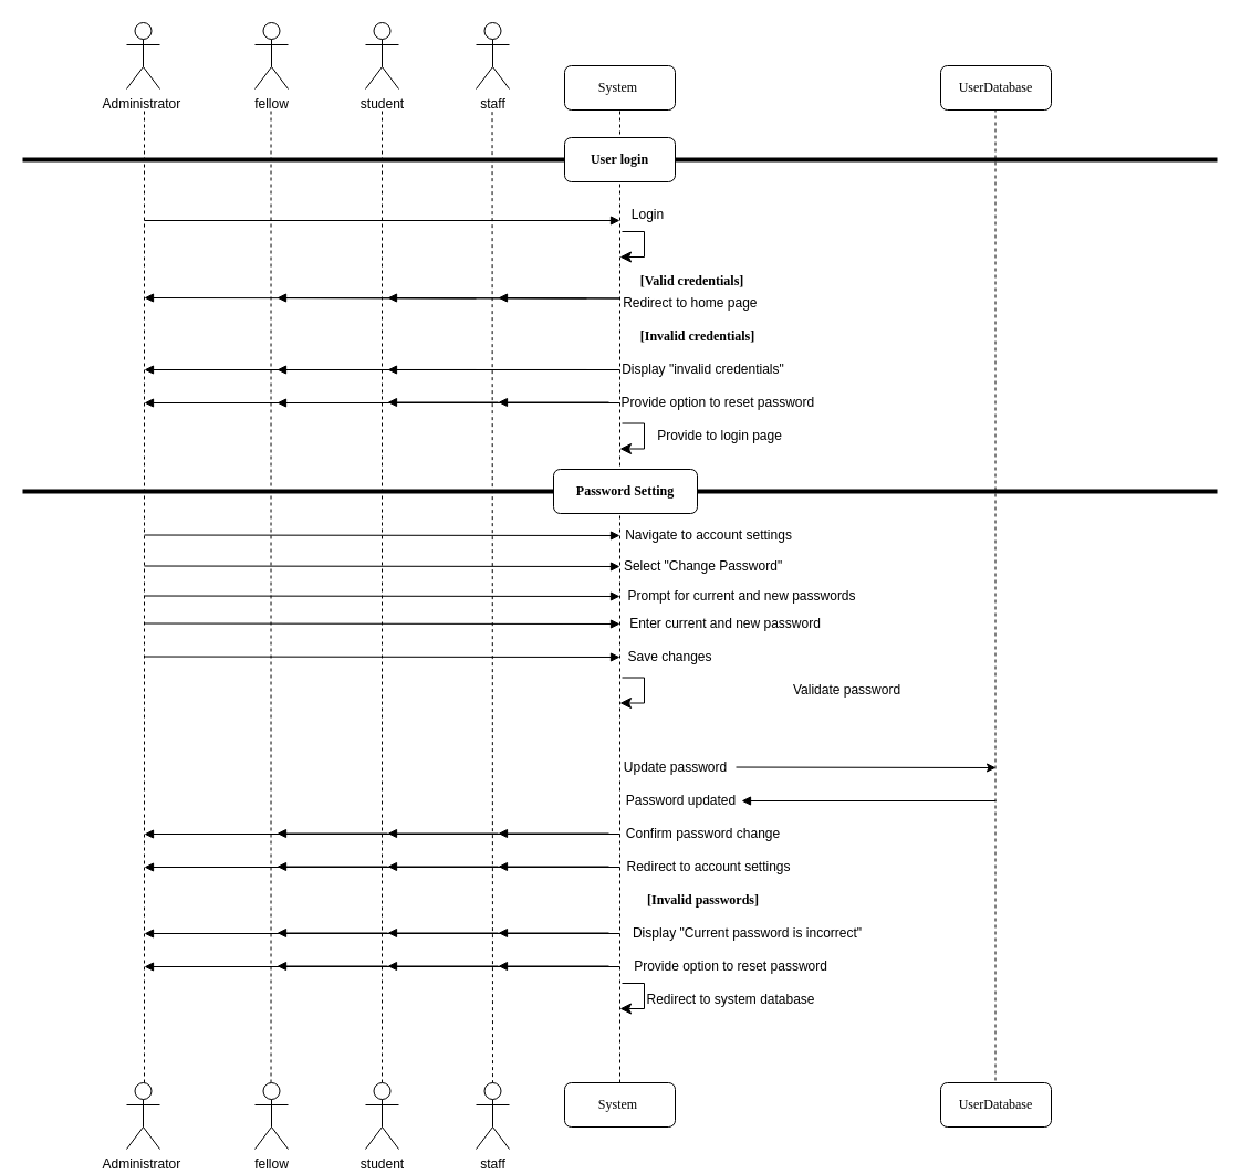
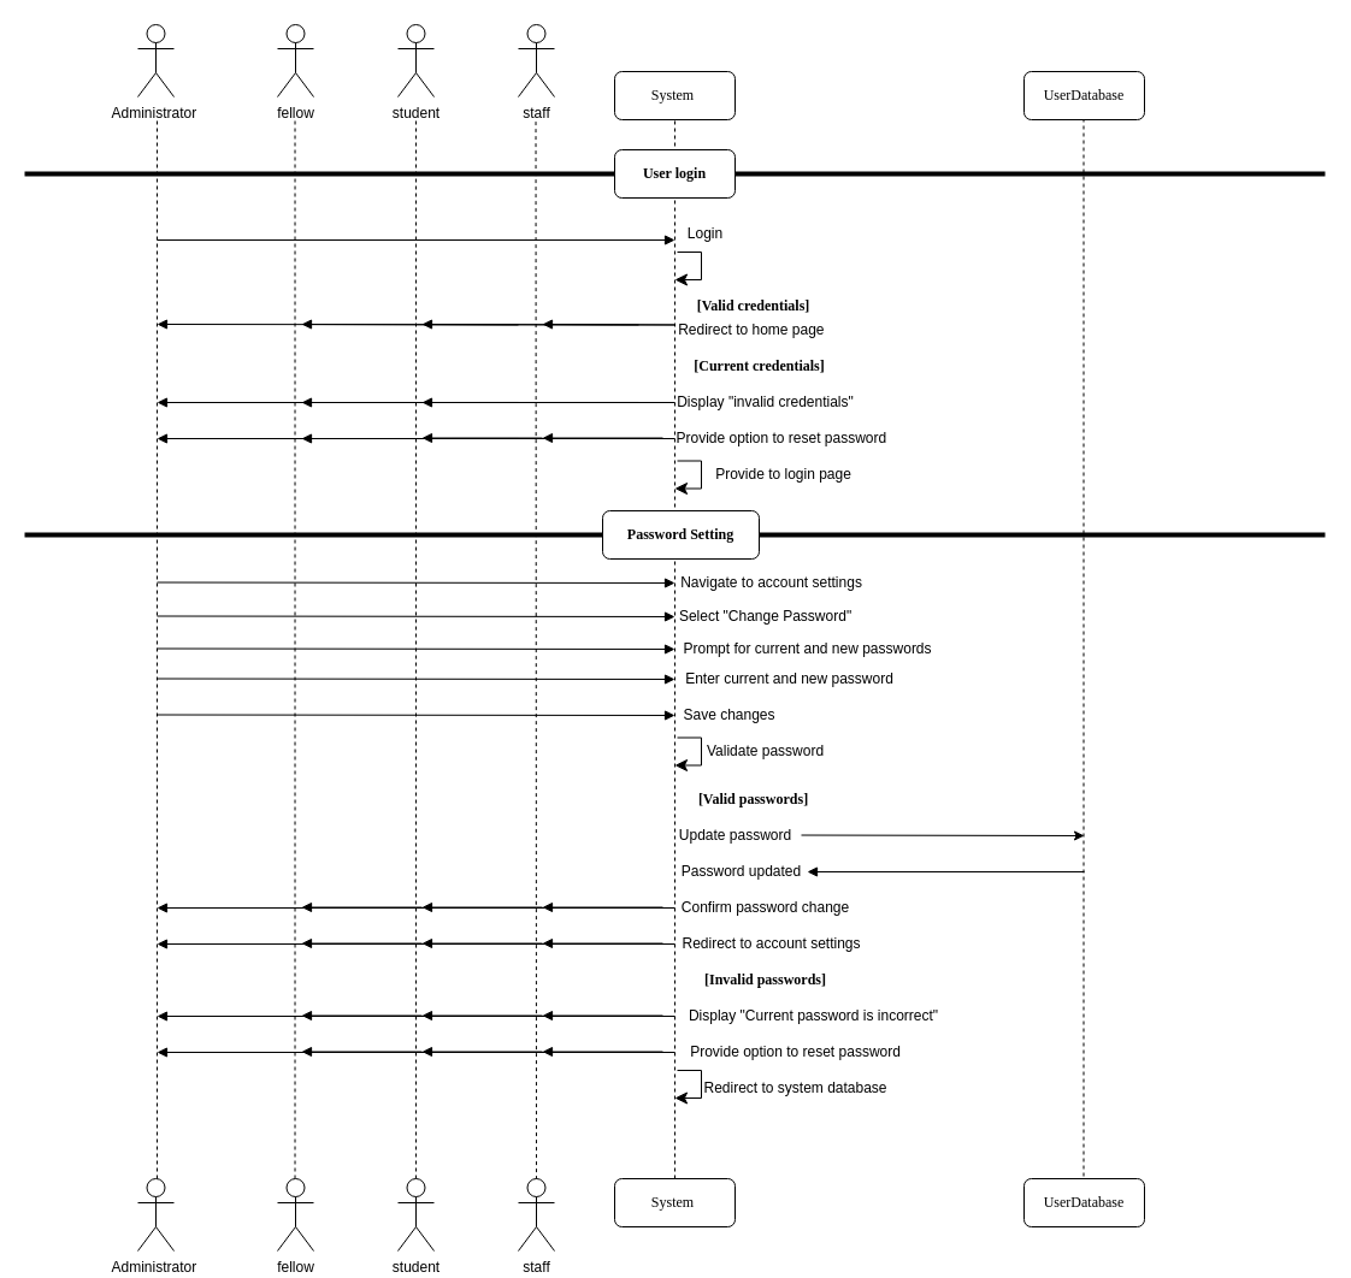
- <mxCell id="34" value="&lt;b&gt;&lt;font face=&quot;Verdana&quot;&gt;[Invalid credentials]&lt;/font&gt;&lt;/b&gt;" style="text;html=1;align=center;verticalAlign=middle;resizable=0;points=[];autosize=1;strokeColor=none;fillColor=none;" vertex="1" parent="1"><mxGeometry x="550" y="289" width="160" height="30" as="geometry" /></mxCell>
+ <mxCell id="34" value="&lt;b&gt;&lt;font face=&quot;Verdana&quot;&gt;[Current credentials]&lt;/font&gt;&lt;/b&gt;" style="text;html=1;align=center;verticalAlign=middle;resizable=0;points=[];autosize=1;strokeColor=none;fillColor=none;" vertex="1" parent="1"><mxGeometry x="550" y="289" width="160" height="30" as="geometry" /></mxCell>
- <mxCell id="33" value="Validate password" style="text;html=1;align=center;verticalAlign=middle;resizable=0;points=[];autosize=1;strokeColor=none;fillColor=none;" vertex="1" parent="1"><mxGeometry x="705" y="609" width="120" height="30" as="geometry" /></mxCell>
+ <mxCell id="33" value="Validate password" style="text;html=1;align=center;verticalAlign=middle;resizable=0;points=[];autosize=1;strokeColor=none;fillColor=none;" vertex="1" parent="1"><mxGeometry x="575" y="609" width="120" height="30" as="geometry" /></mxCell>
+ <mxCell id="35" value="&lt;b&gt;&lt;font face=&quot;Verdana&quot;&gt;[Valid passwords]&lt;/font&gt;&lt;/b&gt;" style="text;html=1;align=center;verticalAlign=middle;resizable=0;points=[];autosize=1;strokeColor=none;fillColor=none;" vertex="1" parent="1"><mxGeometry x="550" y="649" width="150" height="30" as="geometry" /></mxCell>
